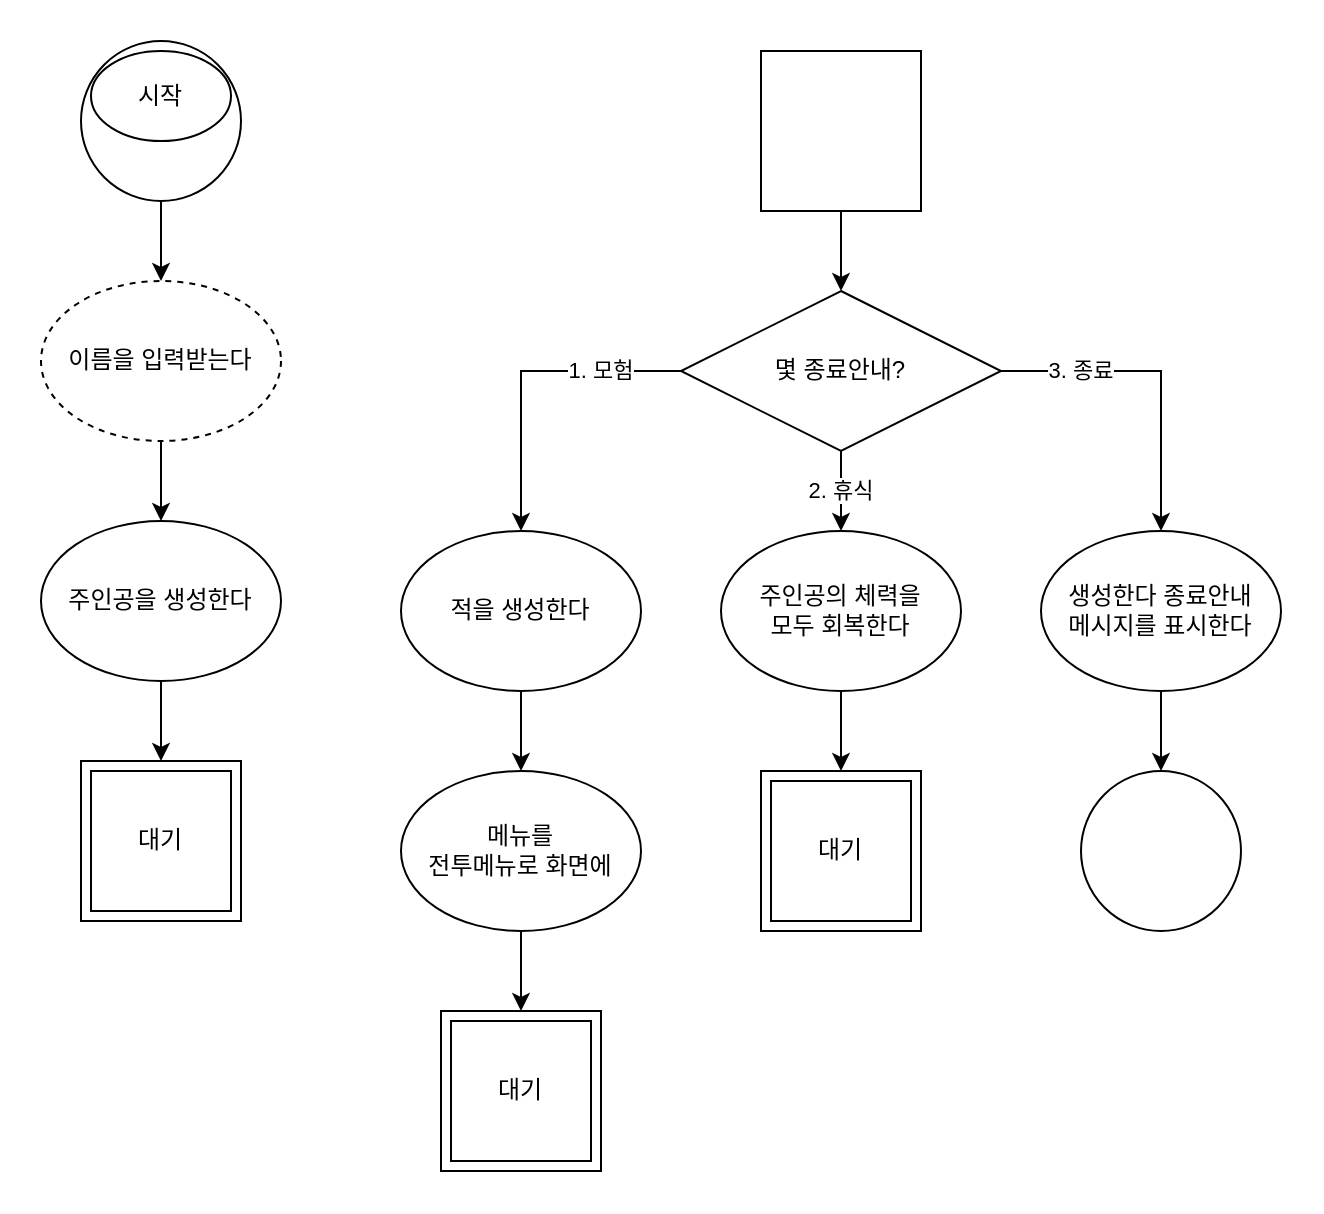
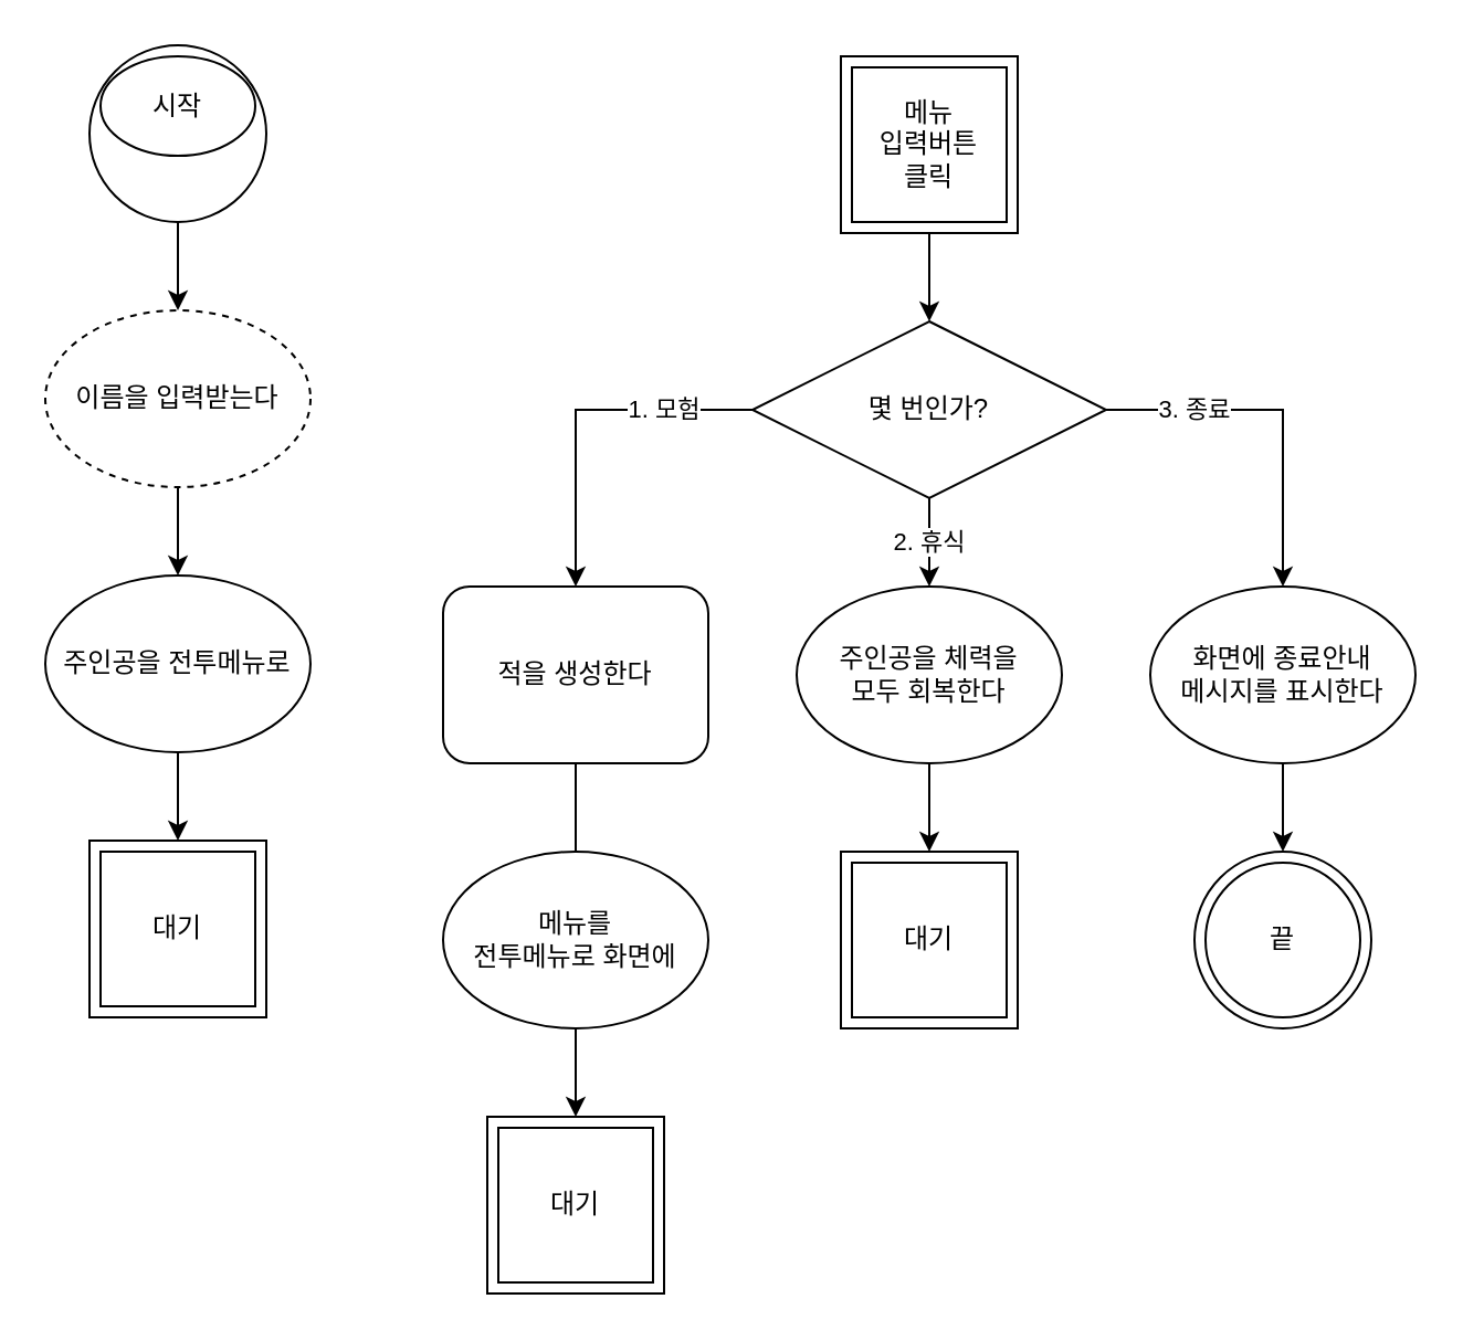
+ <mxCell id="13" value="메뉴 &lt;br&gt;입력버튼&lt;br&gt;클릭" style="whiteSpace=wrap;html=1;aspect=fixed;fillColor=none;" vertex="1" parent="1"><mxGeometry x="385" y="30" width="70" height="70" as="geometry" /></mxCell>
- <mxCell id="17" value="몇 종료안내?" style="rhombus;whiteSpace=wrap;html=1;fillColor=none;" vertex="1" parent="1"><mxGeometry x="340" y="145" width="160" height="80" as="geometry" /></mxCell>
+ <mxCell id="17" value="몇 번인가?" style="rhombus;whiteSpace=wrap;html=1;fillColor=none;" vertex="1" parent="1"><mxGeometry x="340" y="145" width="160" height="80" as="geometry" /></mxCell>
- <mxCell id="8" value="주인공을 생성한다" style="ellipse;whiteSpace=wrap;html=1;fillColor=none;" vertex="1" parent="1"><mxGeometry x="20" y="260" width="120" height="80" as="geometry" /></mxCell>
+ <mxCell id="8" value="주인공을 전투메뉴로" style="ellipse;whiteSpace=wrap;html=1;fillColor=none;" vertex="1" parent="1"><mxGeometry x="20" y="260" width="120" height="80" as="geometry" /></mxCell>
- <mxCell id="19" value="적을 생성한다" style="ellipse;whiteSpace=wrap;html=1;fillColor=none;" vertex="1" parent="1"><mxGeometry x="200" y="265" width="120" height="80" as="geometry" /></mxCell>
+ <mxCell id="19" value="적을 생성한다" style="whiteSpace=wrap;html=1;fillColor=none;rounded=1;" vertex="1" parent="1"><mxGeometry x="200" y="265" width="120" height="80" as="geometry" /></mxCell>
- <mxCell id="21" value="주인공의 체력을&lt;br&gt;모두 회복한다" style="ellipse;whiteSpace=wrap;html=1;fillColor=none;" vertex="1" parent="1"><mxGeometry x="360" y="265" width="120" height="80" as="geometry" /></mxCell>
+ <mxCell id="21" value="주인공을 체력을&lt;br&gt;모두 회복한다" style="ellipse;whiteSpace=wrap;html=1;fillColor=none;" vertex="1" parent="1"><mxGeometry x="360" y="265" width="120" height="80" as="geometry" /></mxCell>
- <mxCell id="23" value="생성한다 종료안내&lt;br&gt;메시지를 표시한다" style="ellipse;whiteSpace=wrap;html=1;fillColor=none;" vertex="1" parent="1"><mxGeometry x="520" y="265" width="120" height="80" as="geometry" /></mxCell>
+ <mxCell id="23" value="화면에 종료안내&lt;br&gt;메시지를 표시한다" style="ellipse;whiteSpace=wrap;html=1;fillColor=none;" vertex="1" parent="1"><mxGeometry x="520" y="265" width="120" height="80" as="geometry" /></mxCell>
- <mxCell id="18" style="edgeStyle=orthogonalEdgeStyle;rounded=0;orthogonalLoop=1;jettySize=auto;html=1;entryX=0.5;entryY=0;entryDx=0;entryDy=0;" edge="1" parent="1" source="19" target="25"><mxGeometry relative="1" as="geometry" /></mxCell>
+ <mxCell id="18" style="edgeStyle=orthogonalEdgeStyle;rounded=0;orthogonalLoop=1;jettySize=auto;html=1;entryX=0.5;entryY=0;entryDx=0;entryDy=0;endArrow=none;" edge="1" parent="1" source="19" target="25"><mxGeometry relative="1" as="geometry" /></mxCell>
+ <mxCell id="31" value="끝" style="ellipse;whiteSpace=wrap;html=1;aspect=fixed;fillColor=none;" vertex="1" parent="1"><mxGeometry x="545" y="390" width="70" height="70" as="geometry" /></mxCell>
